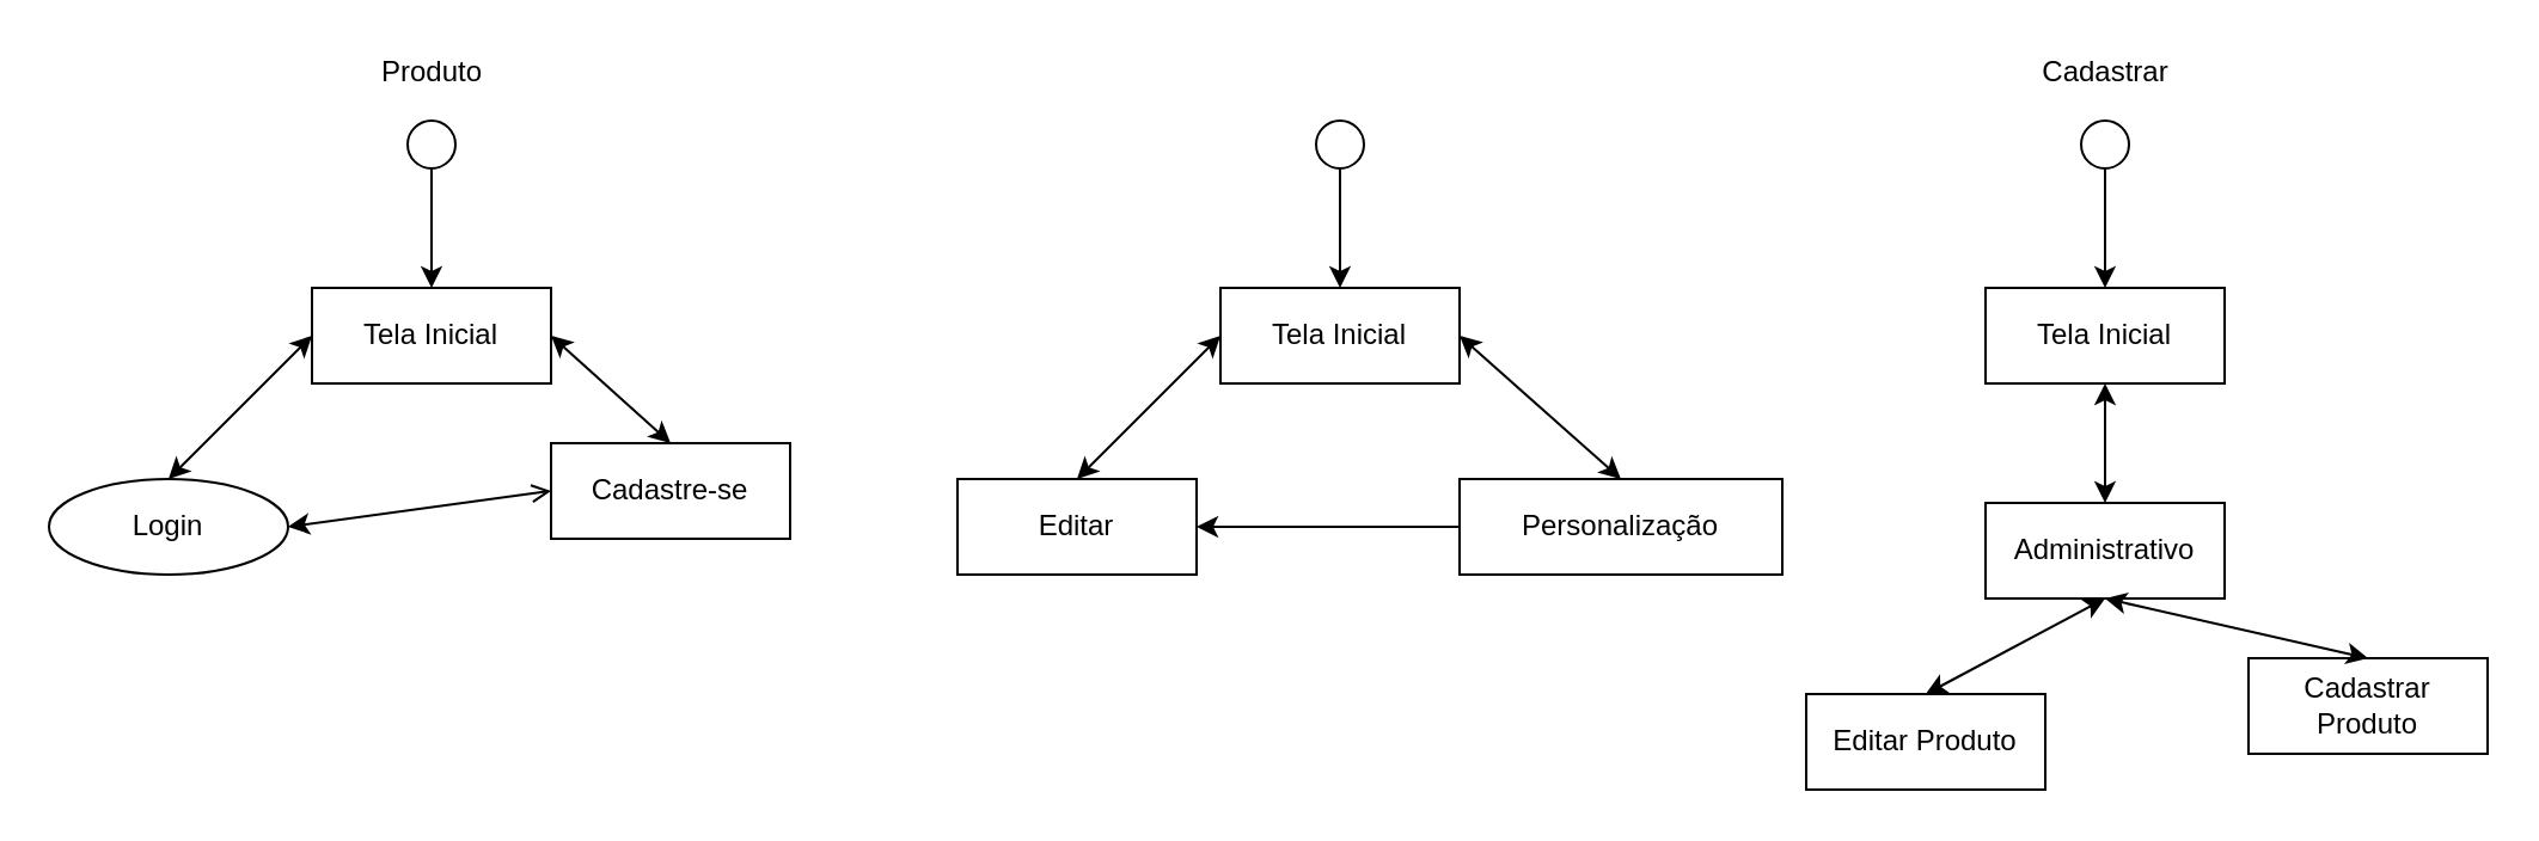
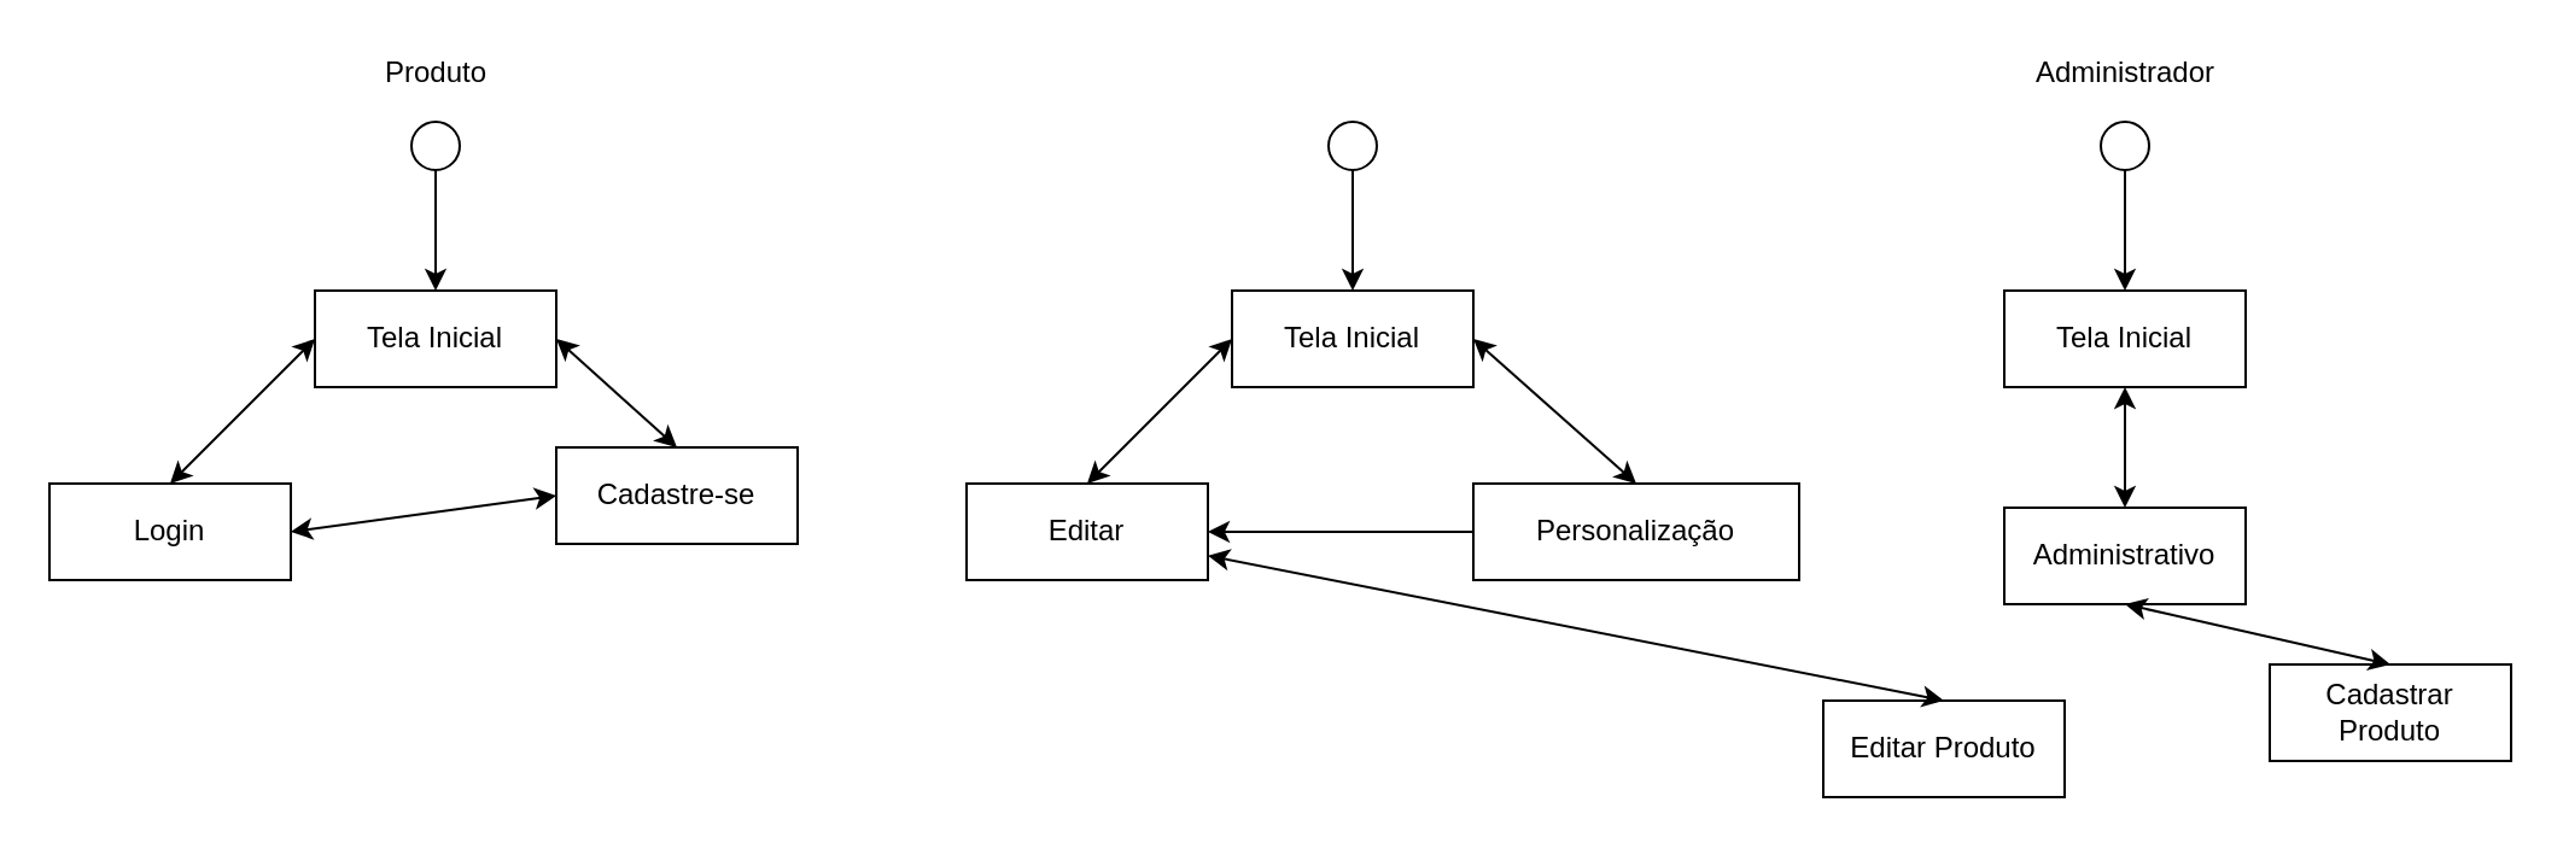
- <mxCell id="23" value="Cadastrar" style="text;html=1;align=center;verticalAlign=middle;resizable=0;points=[];autosize=1;strokeColor=none;" parent="1" vertex="1"><mxGeometry x="835" y="20" width="90" height="20" as="geometry" /></mxCell>
+ <mxCell id="23" value="Administrador" style="text;html=1;align=center;verticalAlign=middle;resizable=0;points=[];autosize=1;strokeColor=none;" parent="1" vertex="1"><mxGeometry x="835" y="20" width="90" height="20" as="geometry" /></mxCell>
- <mxCell id="8" value="" style="endArrow=open;startArrow=classic;html=1;exitX=1;exitY=0.5;exitDx=0;exitDy=0;entryX=0;entryY=0.5;entryDx=0;entryDy=0;" parent="1" source="5" target="7" edge="1"><mxGeometry width="50" height="50" relative="1" as="geometry"><mxPoint x="220" y="220" as="sourcePoint" /><mxPoint x="270" y="170" as="targetPoint" /></mxGeometry></mxCell>
+ <mxCell id="8" value="" style="endArrow=classic;startArrow=classic;html=1;exitX=1;exitY=0.5;exitDx=0;exitDy=0;entryX=0;entryY=0.5;entryDx=0;entryDy=0;" parent="1" source="5" target="7" edge="1"><mxGeometry width="50" height="50" relative="1" as="geometry"><mxPoint x="220" y="220" as="sourcePoint" /><mxPoint x="270" y="170" as="targetPoint" /></mxGeometry></mxCell>
- <mxCell id="5" value="Login" style="ellipse;whiteSpace=wrap;html=1;align=center;" parent="1" vertex="1"><mxGeometry x="20" y="200" width="100" height="40" as="geometry" /></mxCell>
+ <mxCell id="5" value="Login" style="whiteSpace=wrap;html=1;align=center;" parent="1" vertex="1"><mxGeometry x="20" y="200" width="100" height="40" as="geometry" /></mxCell>
- <mxCell id="27" value="" style="endArrow=classic;startArrow=classic;html=1;exitX=0.5;exitY=0;exitDx=0;exitDy=0;entryX=0.5;entryY=1;entryDx=0;entryDy=0;" parent="1" source="25" target="22" edge="1"><mxGeometry width="50" height="50" relative="1" as="geometry"><mxPoint x="890" y="220" as="sourcePoint" /><mxPoint x="890" y="170" as="targetPoint" /></mxGeometry></mxCell>
+ <mxCell id="27" value="" style="endArrow=classic;startArrow=classic;html=1;exitX=0.5;exitY=0;exitDx=0;exitDy=0;" parent="1" source="25" target="14" edge="1"><mxGeometry width="50" height="50" relative="1" as="geometry"><mxPoint x="890" y="220" as="sourcePoint" /><mxPoint x="890" y="170" as="targetPoint" /></mxGeometry></mxCell>
